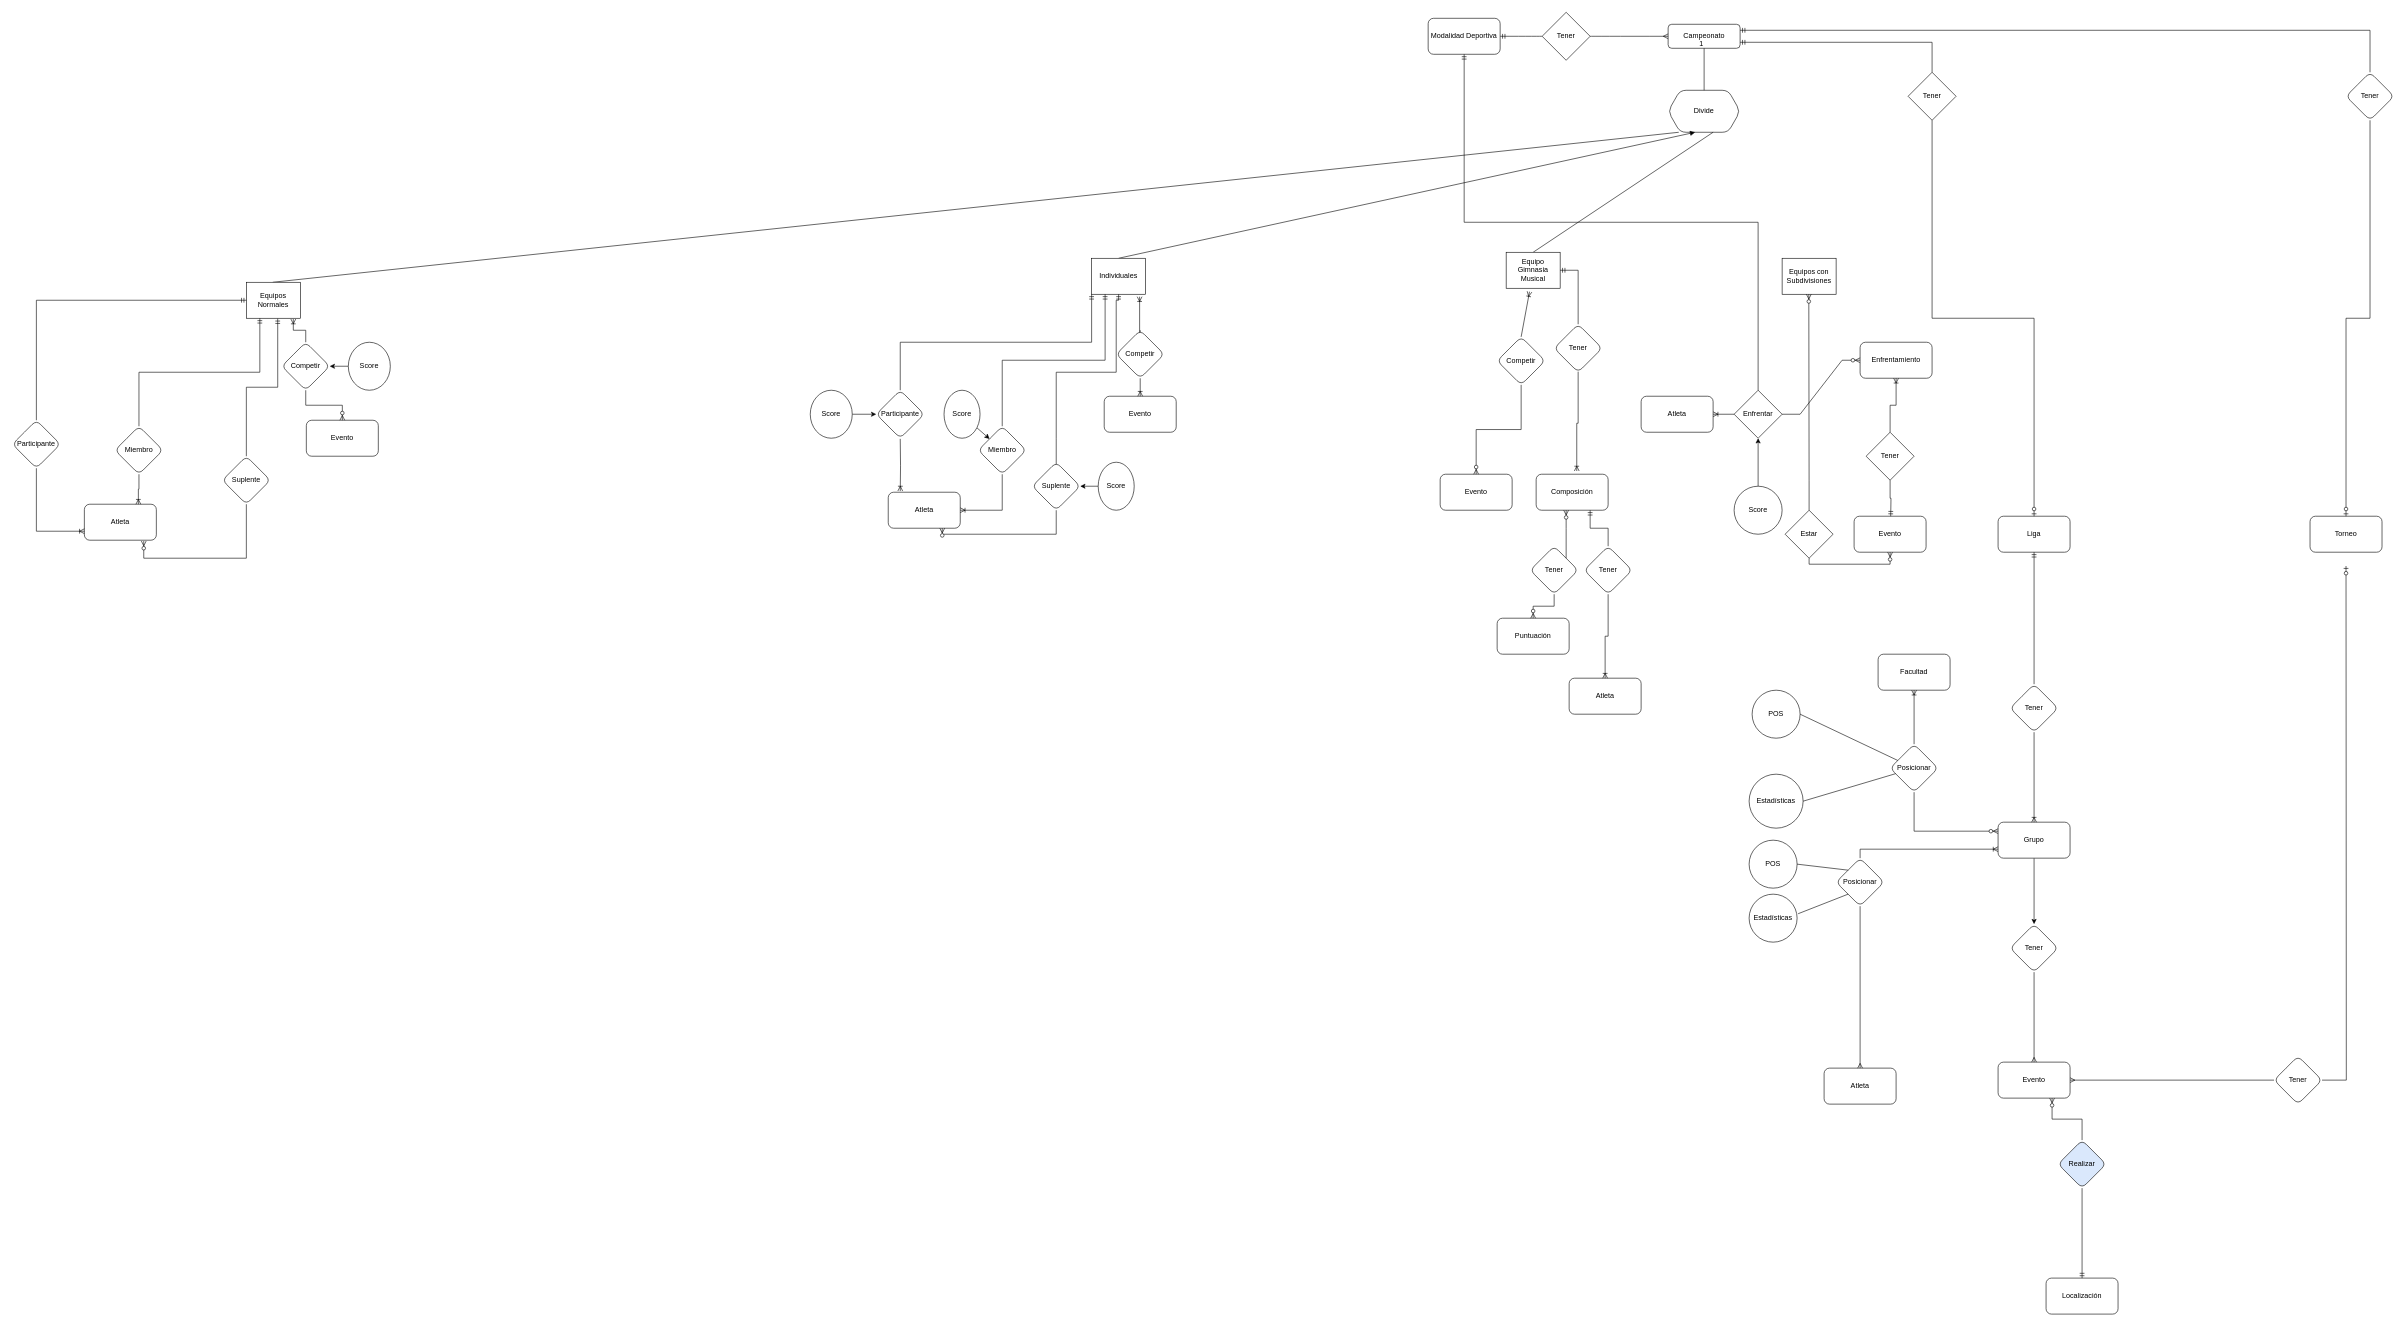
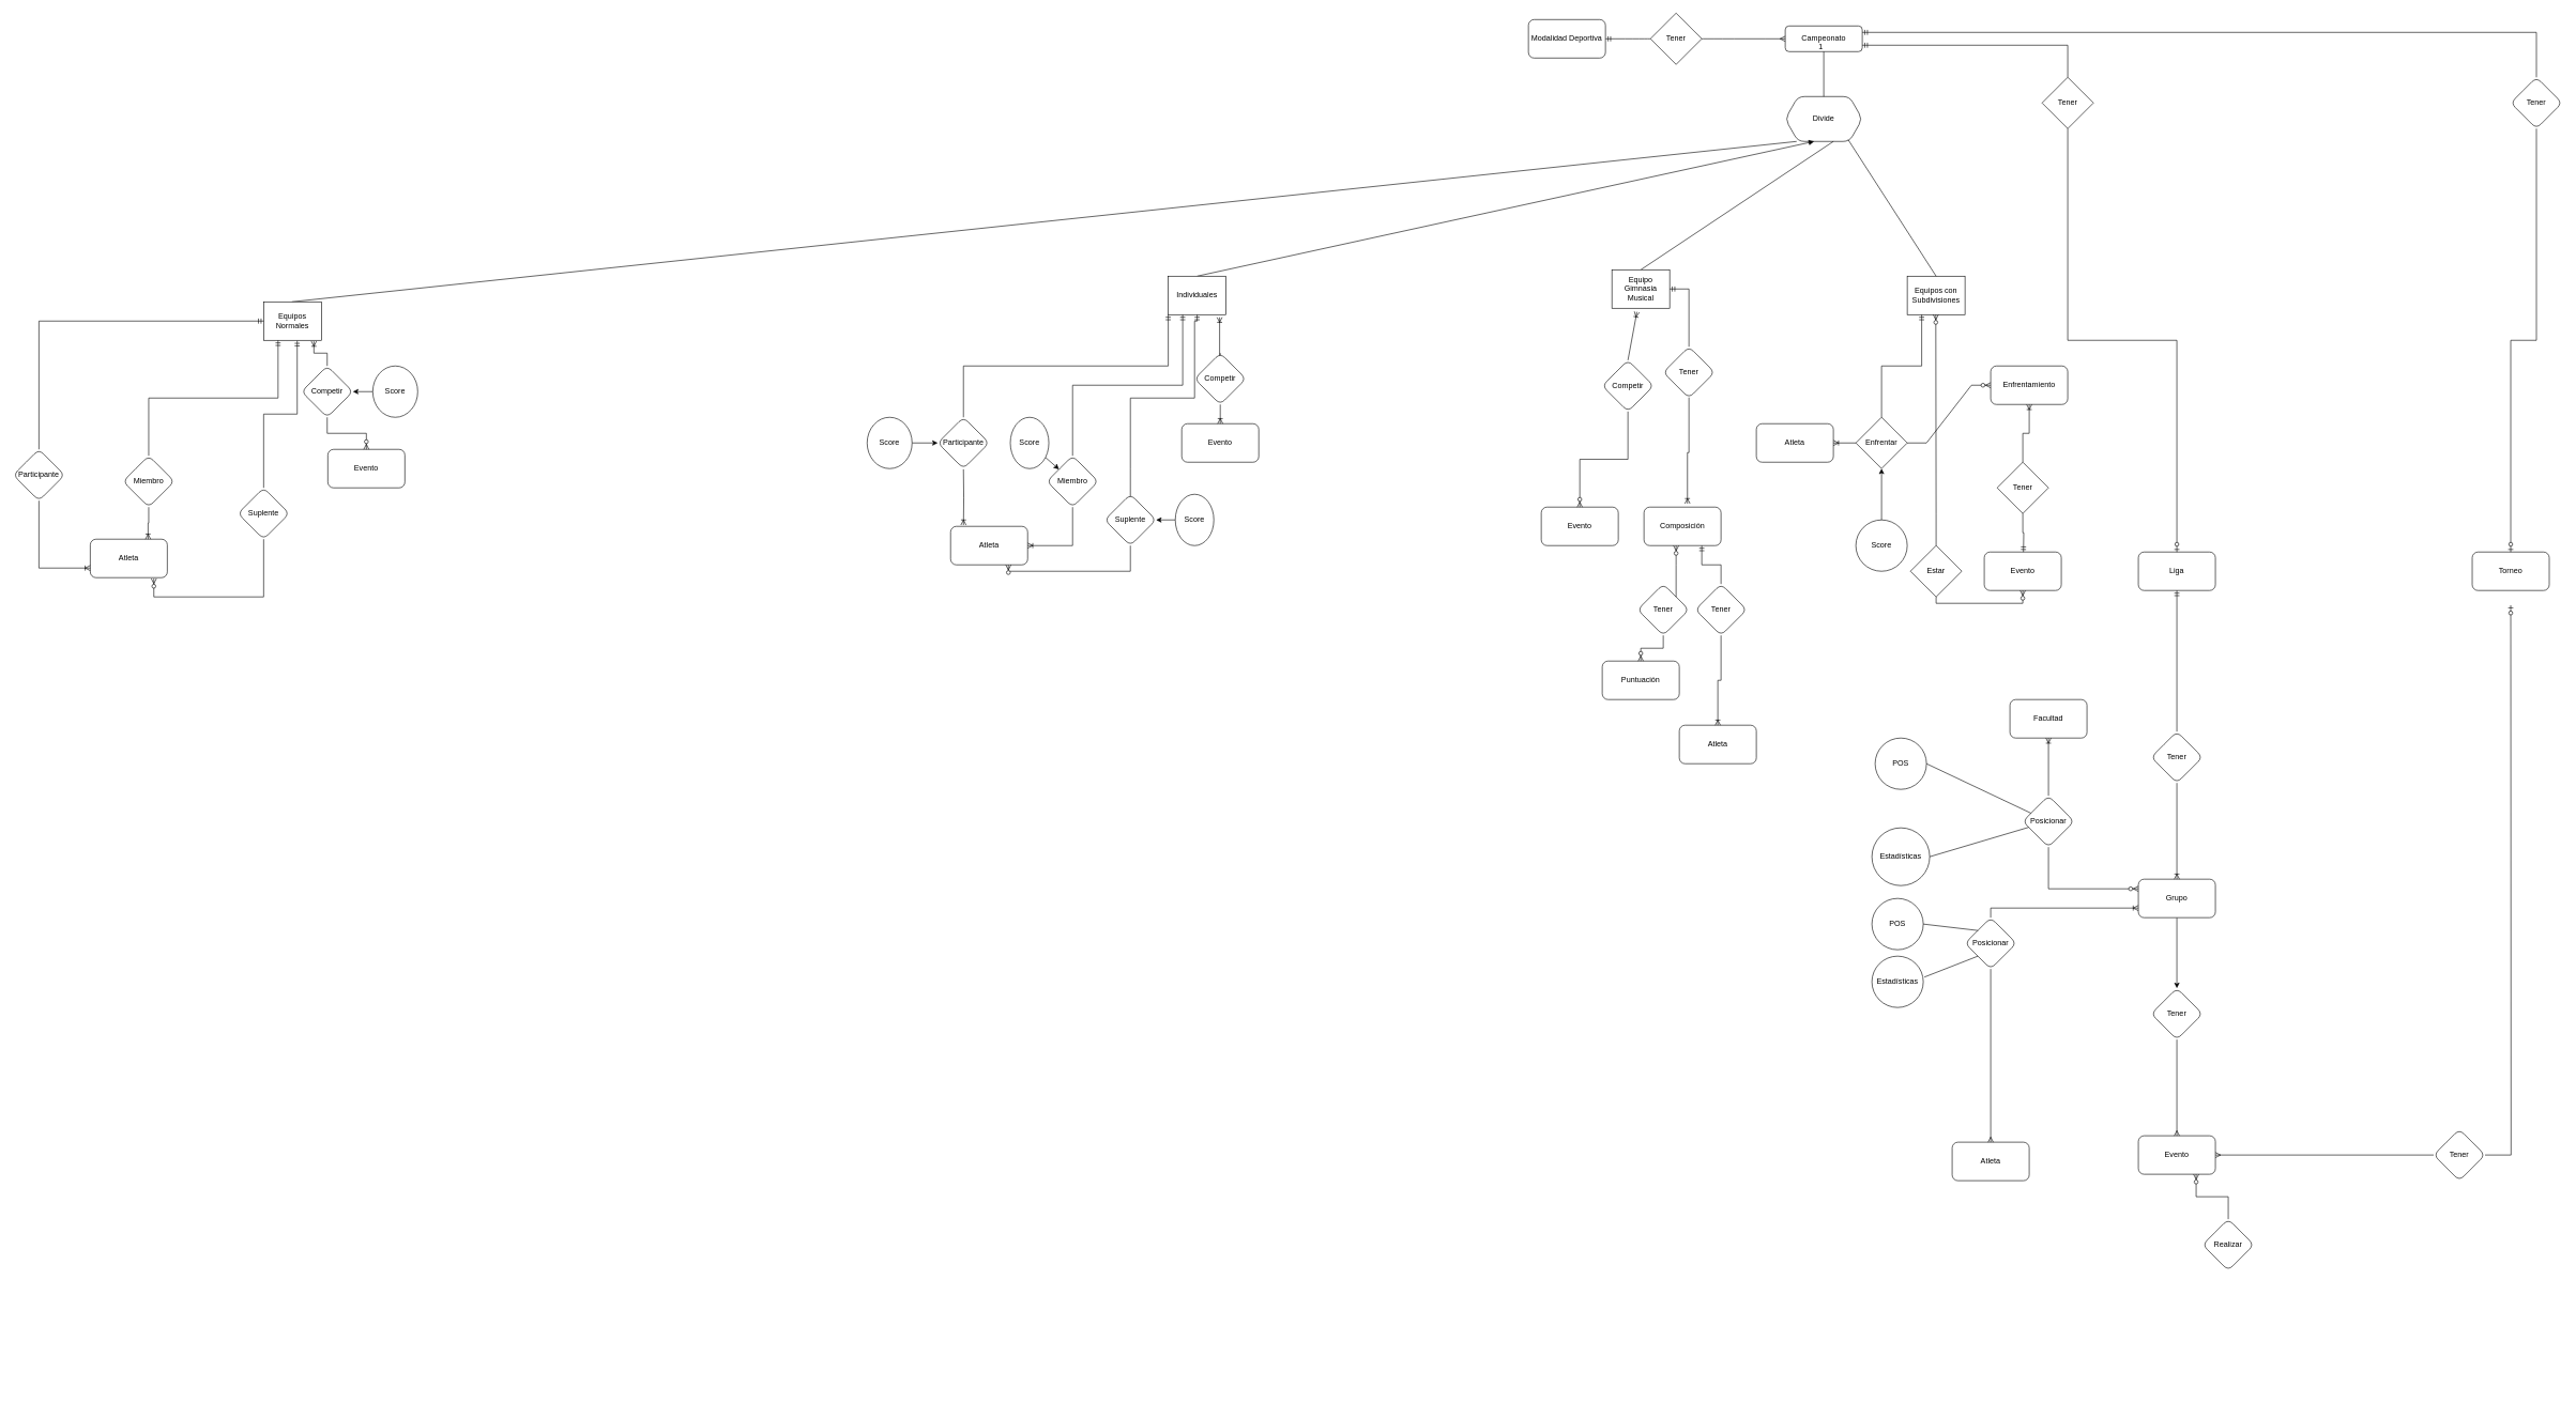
+ <mxCell id="58" value="" style="endArrow=none;html=1;rounded=0;entryX=0.5;entryY=0;entryDx=0;entryDy=0;exitX=0.817;exitY=0.962;exitDx=0;exitDy=0;exitPerimeter=0;" parent="1" source="23" target="30" edge="1"><mxGeometry relative="1" as="geometry"><mxPoint x="2910" y="320" as="sourcePoint" /><mxPoint x="3070" y="320" as="targetPoint" /></mxGeometry></mxCell>
- <mxCell id="68" value="" style="edgeStyle=orthogonalEdgeStyle;fontSize=12;html=1;endArrow=ERmandOne;rounded=0;exitX=0.5;exitY=0;exitDx=0;exitDy=0;" parent="1" source="63" target="35" edge="1"><mxGeometry width="100" height="100" relative="1" as="geometry"><mxPoint x="2890" as="sourcePoint" y="640" /><mxPoint x="3000" y="520" as="targetPoint" /></mxGeometry></mxCell>
+ <mxCell id="68" value="" style="edgeStyle=orthogonalEdgeStyle;fontSize=12;html=1;endArrow=ERmandOne;rounded=0;exitX=0.5;exitY=0;exitDx=0;exitDy=0;entryX=0.25;entryY=1;entryDx=0;entryDy=0;" parent="1" source="63" target="30" edge="1"><mxGeometry width="100" height="100" relative="1" as="geometry"><mxPoint x="2890" as="sourcePoint" y="640" /><mxPoint x="3000" y="520" as="targetPoint" /></mxGeometry></mxCell>
- <mxCell id="20" value="Realizar" style="rhombus;whiteSpace=wrap;html=1;rounded=1;glass=0;strokeWidth=1;shadow=0;fillColor=#dae8fc;" parent="1" vertex="1"><mxGeometry x="3430" y="1900" width="80" height="80" as="geometry" /></mxCell>
+ <mxCell id="20" value="Realizar" style="rhombus;whiteSpace=wrap;html=1;rounded=1;glass=0;strokeWidth=1;shadow=0;" parent="1" vertex="1"><mxGeometry x="3430" y="1900" width="80" height="80" as="geometry" /></mxCell>
- <mxCell id="56" value="" style="edgeStyle=orthogonalEdgeStyle;fontSize=12;html=1;endArrow=ERmandOne;rounded=0;entryX=0.5;entryY=0;entryDx=0;entryDy=0;exitX=0.5;exitY=1;exitDx=0;exitDy=0;" parent="1" source="20" target="21" edge="1"><mxGeometry width="100" height="100" relative="1" as="geometry"><mxPoint x="3450" y="2010" as="sourcePoint" /><mxPoint x="3550" y="1910" as="targetPoint" /></mxGeometry></mxCell>
- <mxCell id="21" value="Localización" style="whiteSpace=wrap;html=1;rounded=1;glass=0;strokeWidth=1;shadow=0;" parent="1" vertex="1"><mxGeometry x="3410" y="2130" width="120" height="60" as="geometry" /></mxCell>
